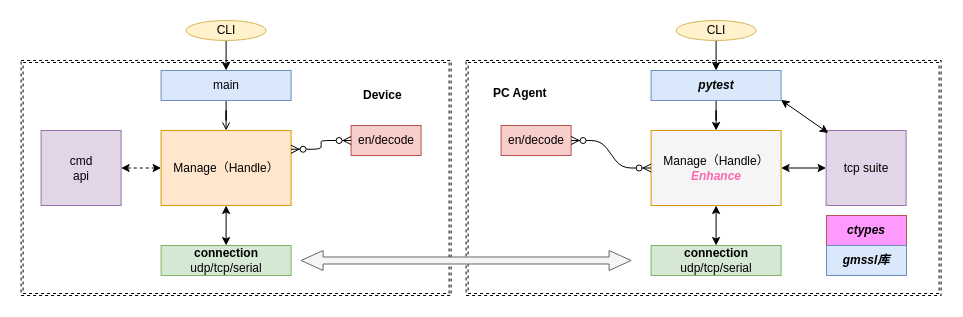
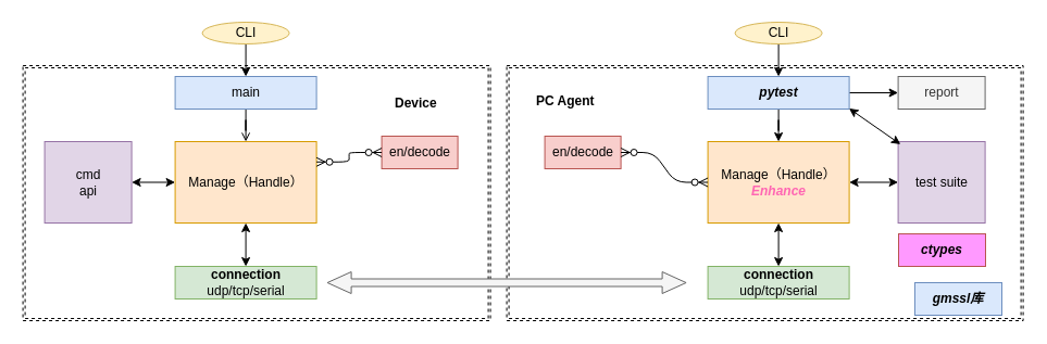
+ <mxCell id="5" style="edgeStyle=orthogonalEdgeStyle;rounded=0;orthogonalLoop=1;jettySize=auto;html=1;exitX=1;exitY=0.5;exitDx=0;exitDy=0;entryX=0;entryY=0.5;entryDx=0;entryDy=0;" edge="1" parent="1" source="6" target="9"><mxGeometry relative="1" as="geometry" /></mxCell>
+ <mxCell id="9" value="report" style="rounded=0;whiteSpace=wrap;html=1;fillColor=#f5f5f5;strokeColor=#666666;fontColor=#333333;" vertex="1" parent="1"><mxGeometry x="825.598" y="70" width="80" height="30" as="geometry" /></mxCell>
- <mxCell id="23" style="edgeStyle=orthogonalEdgeStyle;rounded=0;orthogonalLoop=1;jettySize=auto;html=1;exitX=0;exitY=0.5;exitDx=0;exitDy=0;startArrow=classic;startFill=1;endArrow=classic;endFill=1;dashed=1;" edge="1" parent="1" source="24" target="31"><mxGeometry relative="1" as="geometry" /></mxCell>
+ <mxCell id="23" style="edgeStyle=orthogonalEdgeStyle;rounded=0;orthogonalLoop=1;jettySize=auto;html=1;exitX=0;exitY=0.5;exitDx=0;exitDy=0;startArrow=classic;startFill=1;endArrow=classic;endFill=1;" edge="1" parent="1" source="24" target="31"><mxGeometry relative="1" as="geometry" /></mxCell>
- <mxCell id="11" value="Manage（Handle）&lt;br&gt;&lt;i&gt;&lt;b&gt;&lt;font color=&quot;#ff66b3&quot;&gt;Enhance&lt;/font&gt;&lt;/b&gt;&lt;/i&gt;" style="rounded=0;whiteSpace=wrap;html=1;fillColor=#f5f5f5;strokeColor=#d79b00;" vertex="1" parent="1"><mxGeometry x="650.598" y="130" width="130" height="75" as="geometry" /></mxCell>
+ <mxCell id="11" value="Manage（Handle）&lt;br&gt;&lt;i&gt;&lt;b&gt;&lt;font color=&quot;#ff66b3&quot;&gt;Enhance&lt;/font&gt;&lt;/b&gt;&lt;/i&gt;" style="rounded=0;whiteSpace=wrap;html=1;fillColor=#ffe6cc;strokeColor=#d79b00;" vertex="1" parent="1"><mxGeometry x="650.598" y="130" width="130" height="75" as="geometry" /></mxCell>
- <mxCell id="14" value="tcp suite" style="rounded=0;whiteSpace=wrap;html=1;fillColor=#e1d5e7;strokeColor=#9673a6;" vertex="1" parent="1"><mxGeometry x="825.598" y="130" width="80" height="75" as="geometry" /></mxCell>
+ <mxCell id="14" value="test suite" style="rounded=0;whiteSpace=wrap;html=1;fillColor=#e1d5e7;strokeColor=#9673a6;" vertex="1" parent="1"><mxGeometry x="825.598" y="130" width="80" height="75" as="geometry" /></mxCell>
- <mxCell id="17" value="&lt;b&gt;gmssl库&lt;/b&gt;" style="rounded=0;whiteSpace=wrap;html=1;fillColor=#dae8fc;strokeColor=#6c8ebf;fontStyle=2" vertex="1" parent="1"><mxGeometry x="826" y="245" width="80" height="30" as="geometry" /></mxCell>
+ <mxCell id="17" value="&lt;b&gt;gmssl库&lt;/b&gt;" style="rounded=0;whiteSpace=wrap;html=1;fillColor=#dae8fc;strokeColor=#6c8ebf;fontStyle=2" vertex="1" parent="1"><mxGeometry x="841" y="260" width="80" height="30" as="geometry" /></mxCell>
